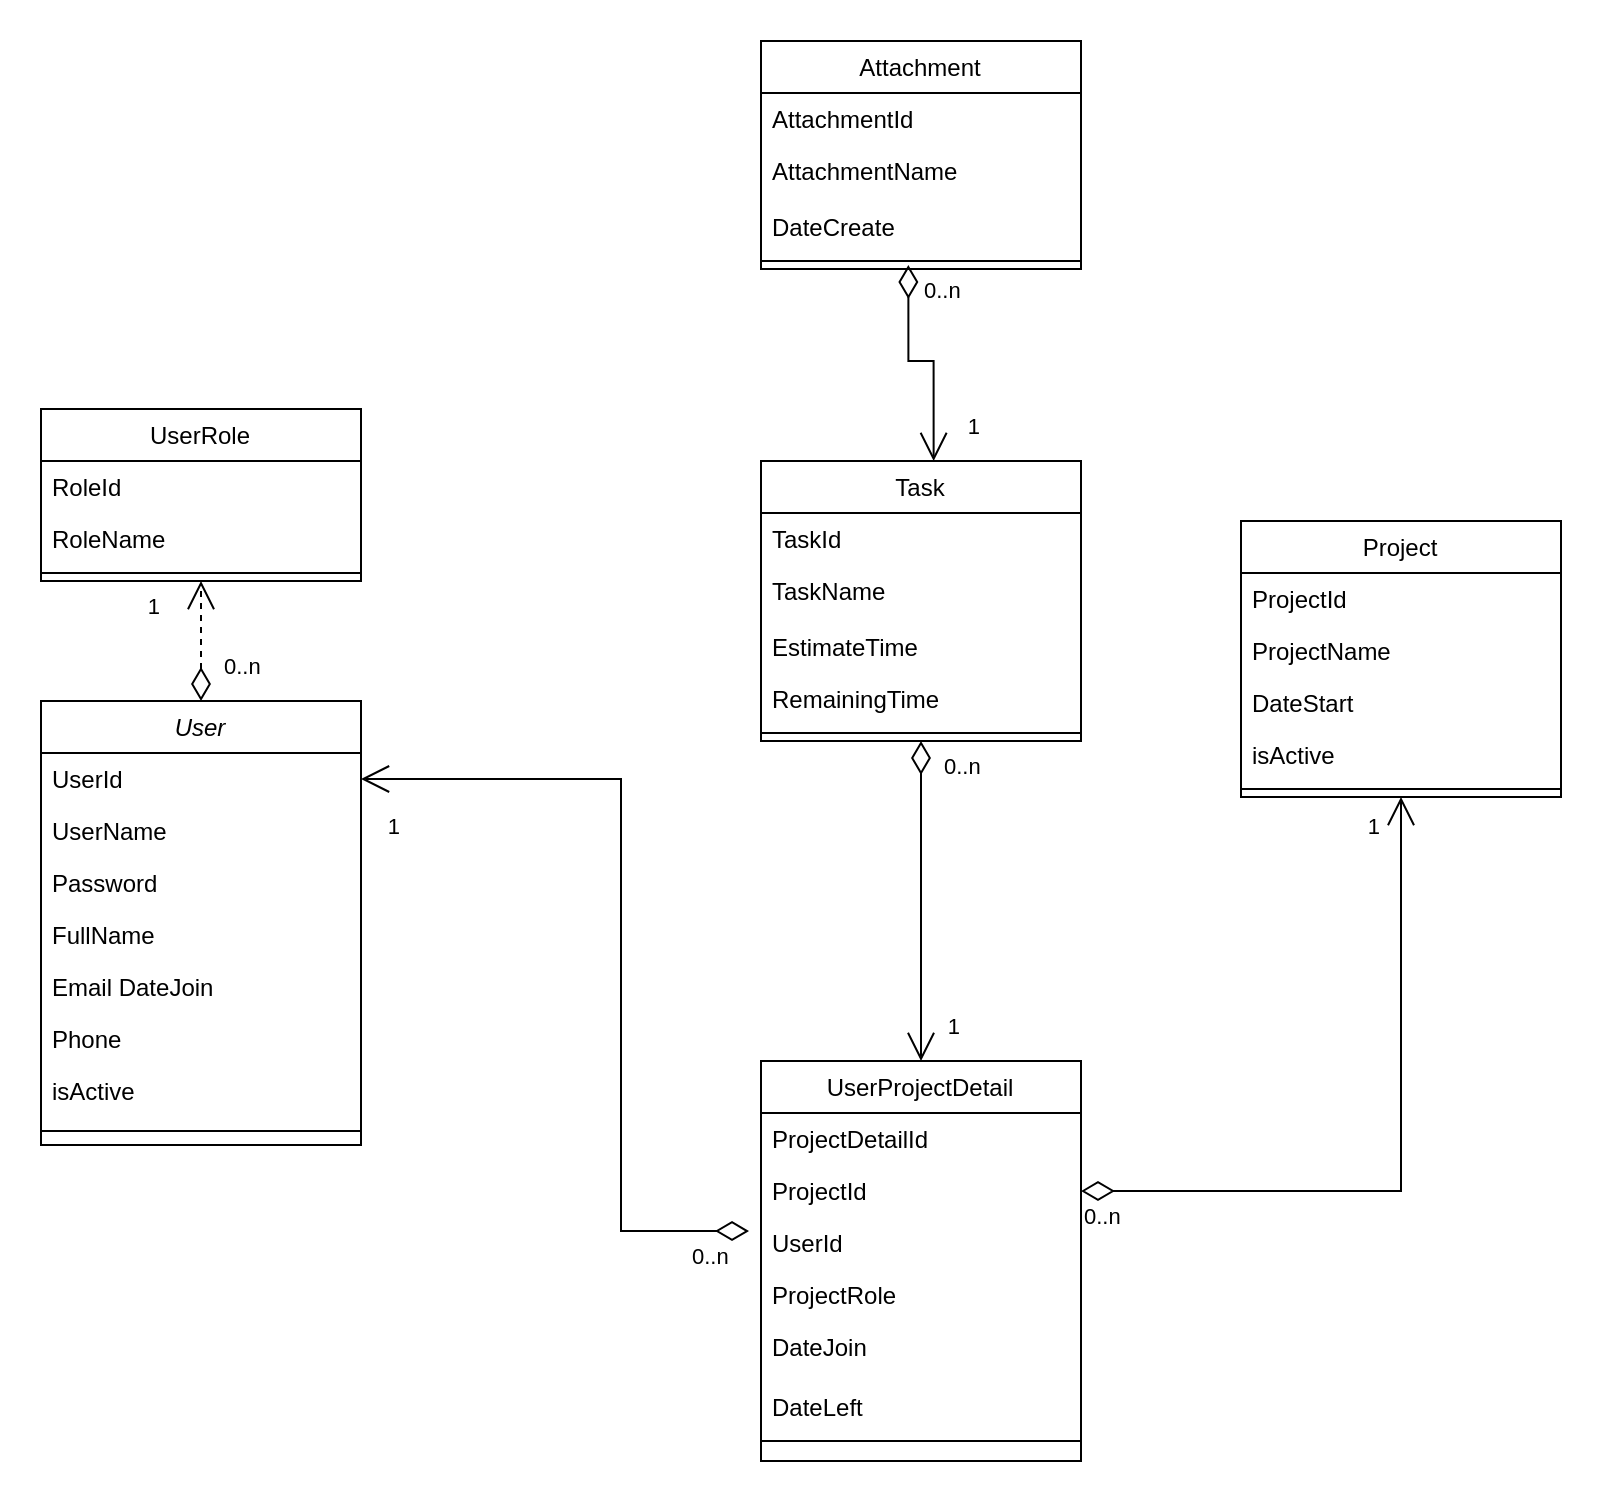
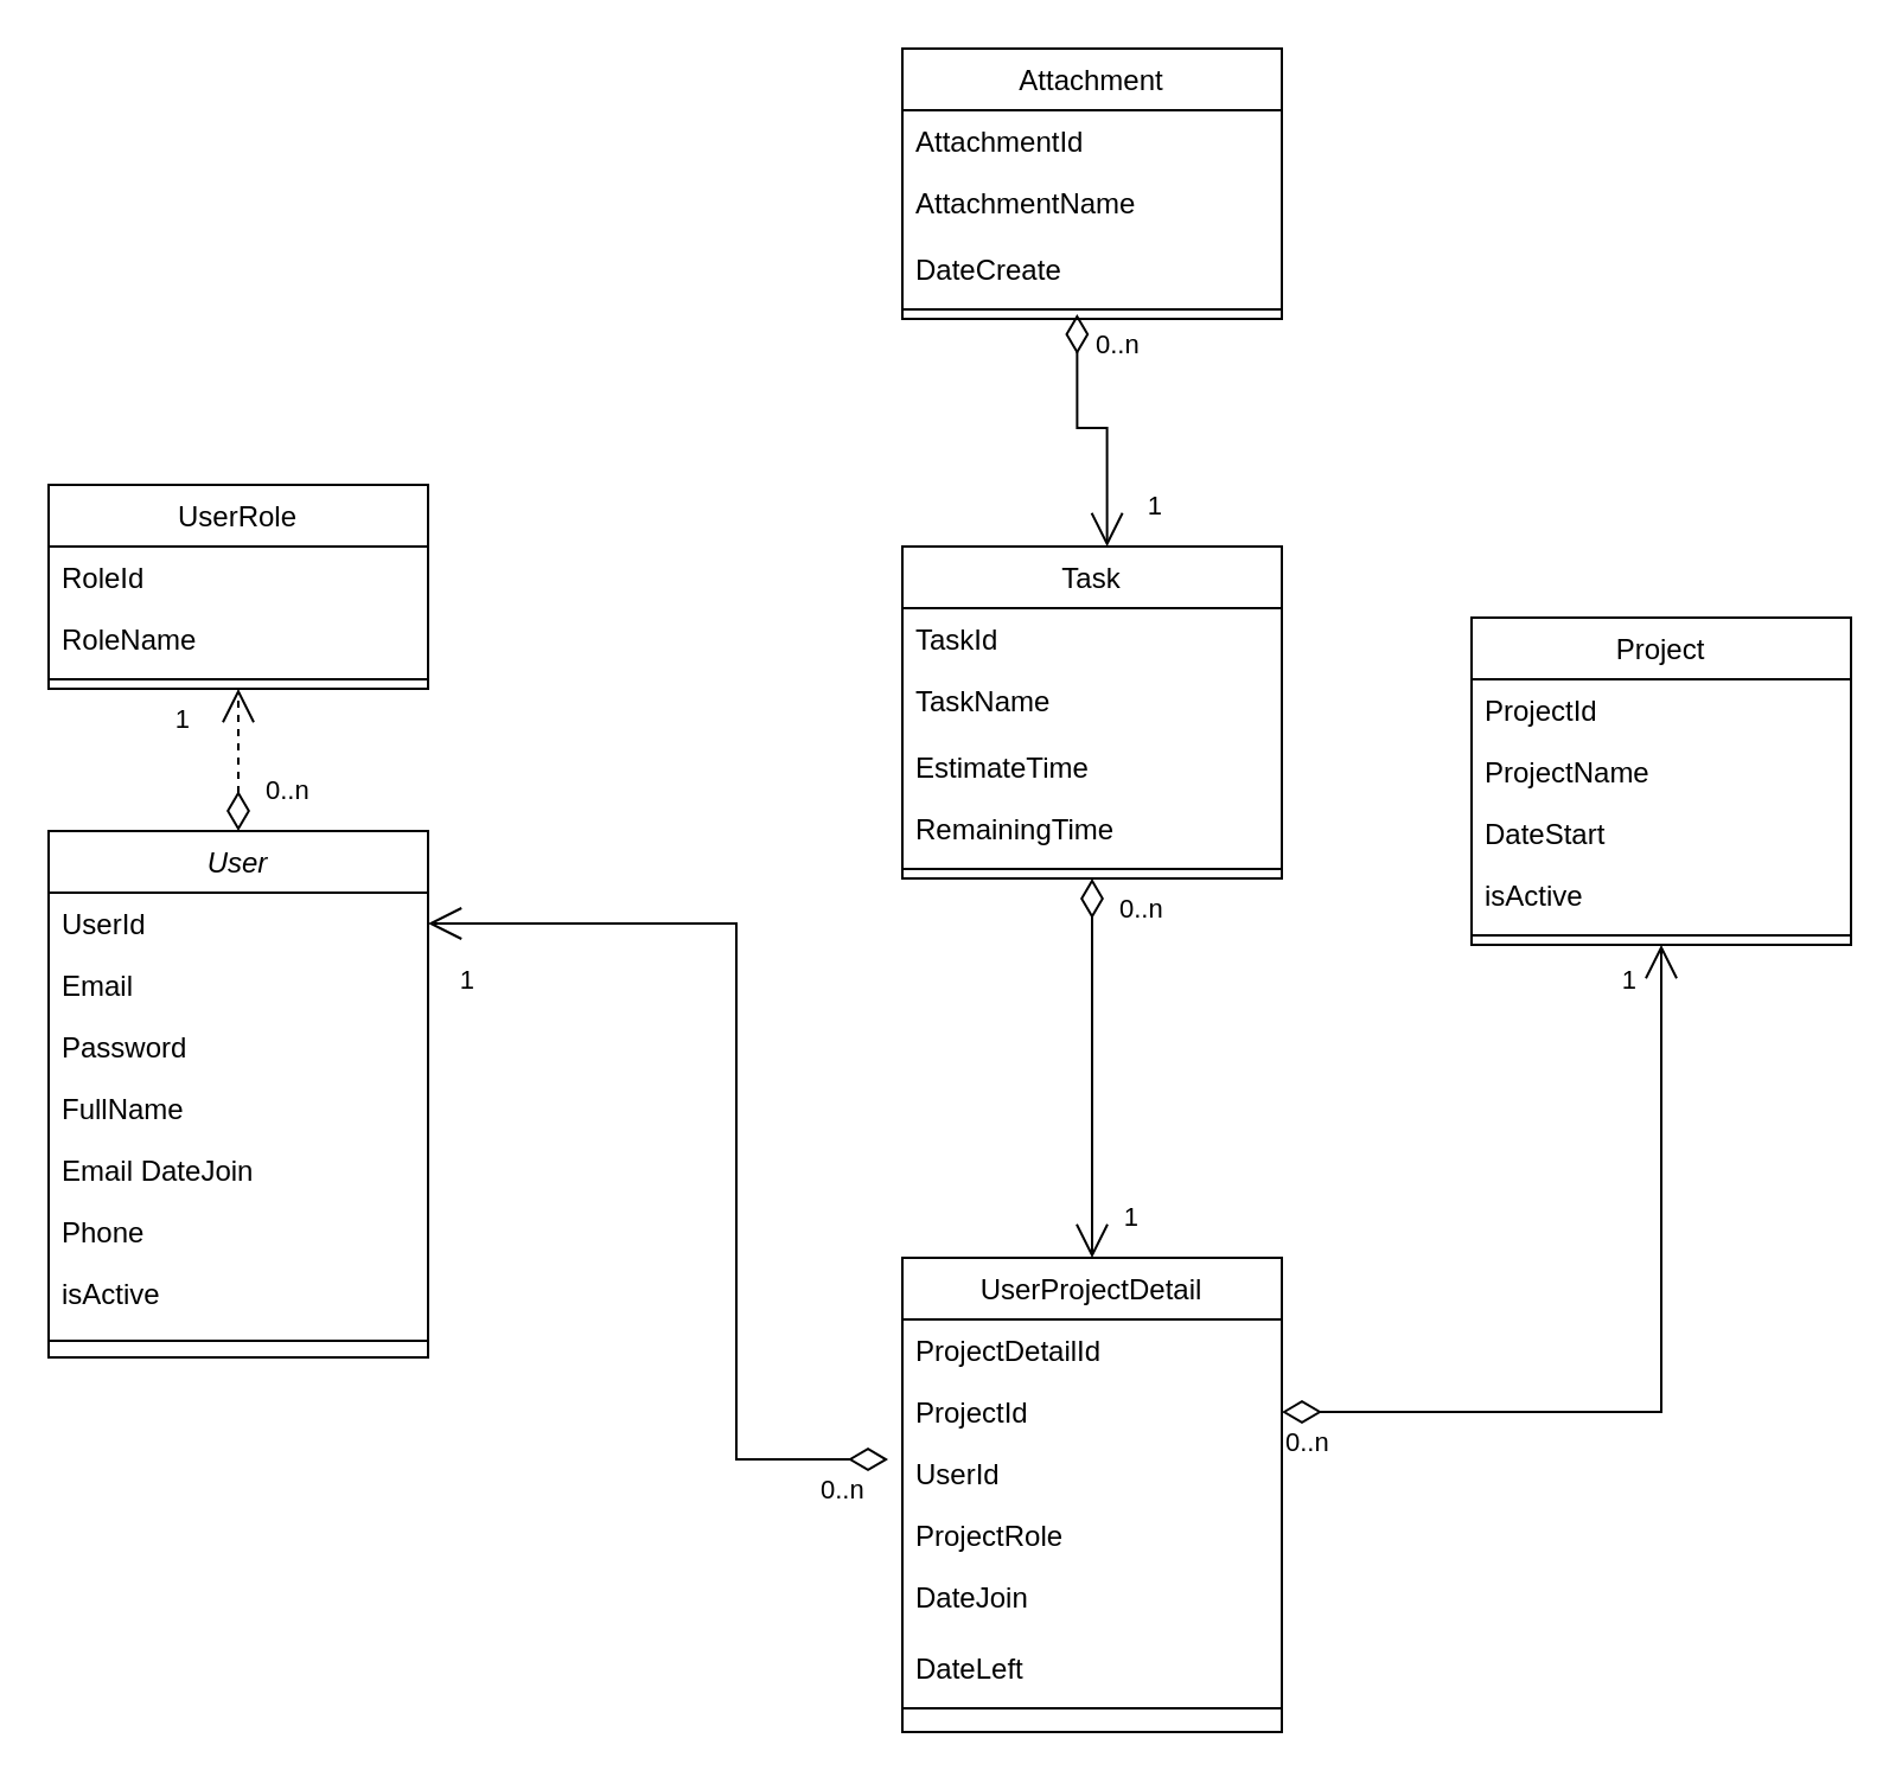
- <mxCell id="4" value="UserName" style="text;align=left;verticalAlign=top;spacingLeft=4;spacingRight=4;overflow=hidden;rotatable=0;points=[[0,0.5],[1,0.5]];portConstraint=eastwest;rounded=0;shadow=0;html=0;" vertex="1" parent="2"><mxGeometry y="52" width="160" height="26" as="geometry" /></mxCell>
+ <mxCell id="4" value="Email" style="text;align=left;verticalAlign=top;spacingLeft=4;spacingRight=4;overflow=hidden;rotatable=0;points=[[0,0.5],[1,0.5]];portConstraint=eastwest;rounded=0;shadow=0;html=0;" vertex="1" parent="2"><mxGeometry y="52" width="160" height="26" as="geometry" /></mxCell>
